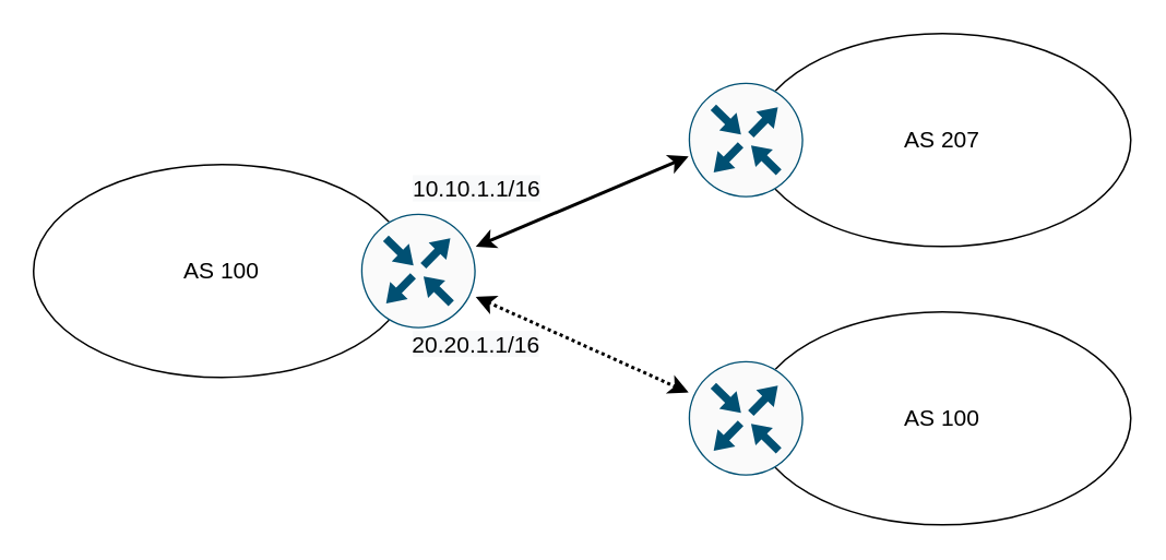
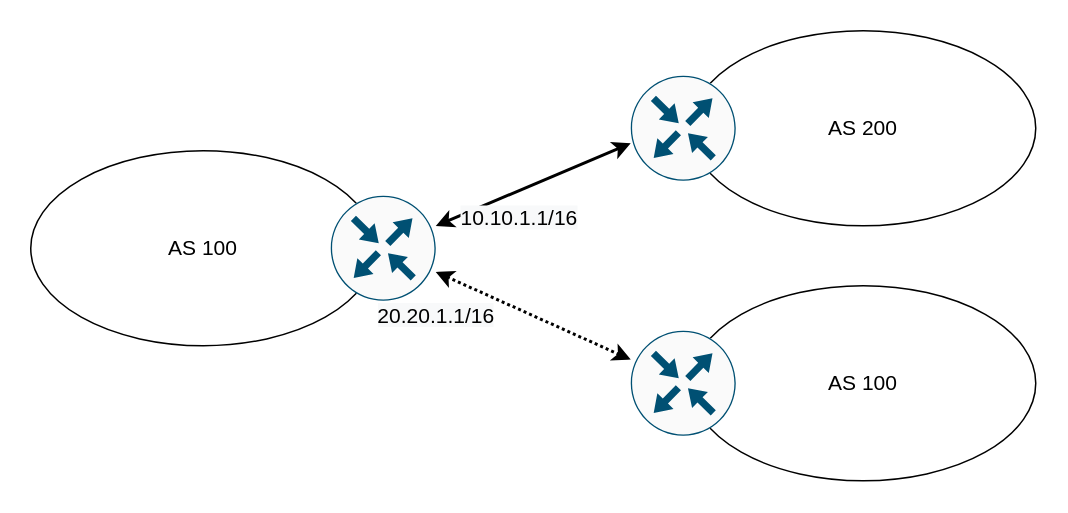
- <mxCell id="7" value="&lt;font style=&quot;font-size: 14px&quot;&gt;AS 207&lt;br&gt;&lt;/font&gt;" style="ellipse;whiteSpace=wrap;html=1;" vertex="1" parent="1"><mxGeometry x="460" y="20" width="230" height="130" as="geometry" /></mxCell>
+ <mxCell id="7" value="&lt;font style=&quot;font-size: 14px&quot;&gt;AS 200&lt;br&gt;&lt;/font&gt;" style="ellipse;whiteSpace=wrap;html=1;" vertex="1" parent="1"><mxGeometry x="460" y="20" width="230" height="130" as="geometry" /></mxCell>
- <mxCell id="11" value="&lt;span style=&quot;color: rgb(0 , 0 , 0) ; font-family: &amp;#34;helvetica&amp;#34; ; font-size: 14px ; font-style: normal ; font-weight: 400 ; letter-spacing: normal ; text-align: center ; text-indent: 0px ; text-transform: none ; word-spacing: 0px ; background-color: rgb(248 , 249 , 250) ; display: inline ; float: none&quot;&gt;10.10.1.1/16&lt;/span&gt;" style="text;whiteSpace=wrap;html=1;" vertex="1" parent="1"><mxGeometry x="250" y="100" width="110" height="30" as="geometry" /></mxCell>
+ <mxCell id="11" value="&lt;span style=&quot;color: rgb(0 , 0 , 0) ; font-family: &amp;#34;helvetica&amp;#34; ; font-size: 14px ; font-style: normal ; font-weight: 400 ; letter-spacing: normal ; text-align: center ; text-indent: 0px ; text-transform: none ; word-spacing: 0px ; background-color: rgb(248 , 249 , 250) ; display: inline ; float: none&quot;&gt;10.10.1.1/16&lt;/span&gt;" style="text;whiteSpace=wrap;html=1;" vertex="1" parent="1"><mxGeometry x="305" y="130" width="110" height="30" as="geometry" /></mxCell>
